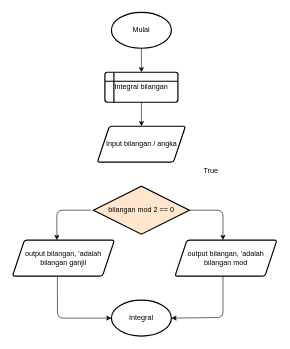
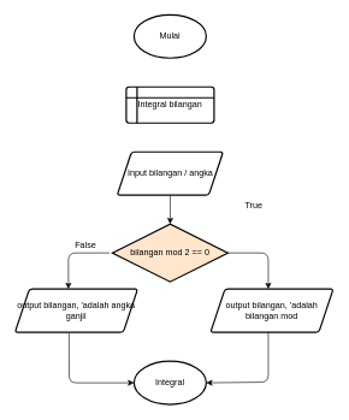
- <mxCell id="2" value="" style="edgeStyle=orthogonalEdgeStyle;curved=0;rounded=1;sketch=0;orthogonalLoop=1;jettySize=auto;html=1;" edge="1" parent="1" source="3" target="5"><mxGeometry relative="1" as="geometry" /></mxCell>
- <mxCell id="4" value="" style="edgeStyle=orthogonalEdgeStyle;curved=0;rounded=1;sketch=0;orthogonalLoop=1;jettySize=auto;html=1;" edge="1" parent="1" source="5" target="7"><mxGeometry relative="1" as="geometry" /></mxCell>
+ <mxCell id="6" value="" style="edgeStyle=orthogonalEdgeStyle;curved=0;rounded=1;sketch=0;orthogonalLoop=1;jettySize=auto;html=1;" edge="1" parent="1" source="7" target="9"><mxGeometry relative="1" as="geometry" /></mxCell>
+ <mxCell id="15" value="False" style="text;html=1;strokeColor=none;fillColor=none;align=center;verticalAlign=middle;whiteSpace=wrap;rounded=0;sketch=0;" vertex="1" parent="1"><mxGeometry x="98" y="330" width="40" height="20" as="geometry" /></mxCell>
- <mxCell id="14" value="output bilangan, 'adalah bilangan ganjil" style="shape=parallelogram;perimeter=parallelogramPerimeter;whiteSpace=wrap;html=1;fixedSize=1;rounded=1;strokeWidth=2;arcSize=8;sketch=0;" vertex="1" parent="1"><mxGeometry x="20" y="400" width="170" height="60" as="geometry" /></mxCell>
+ <mxCell id="14" value="output bilangan, 'adalah angka ganjil" style="shape=parallelogram;perimeter=parallelogramPerimeter;whiteSpace=wrap;html=1;fixedSize=1;rounded=1;strokeWidth=2;arcSize=8;sketch=0;" vertex="1" parent="1"><mxGeometry x="20" y="400" width="170" height="60" as="geometry" /></mxCell>
